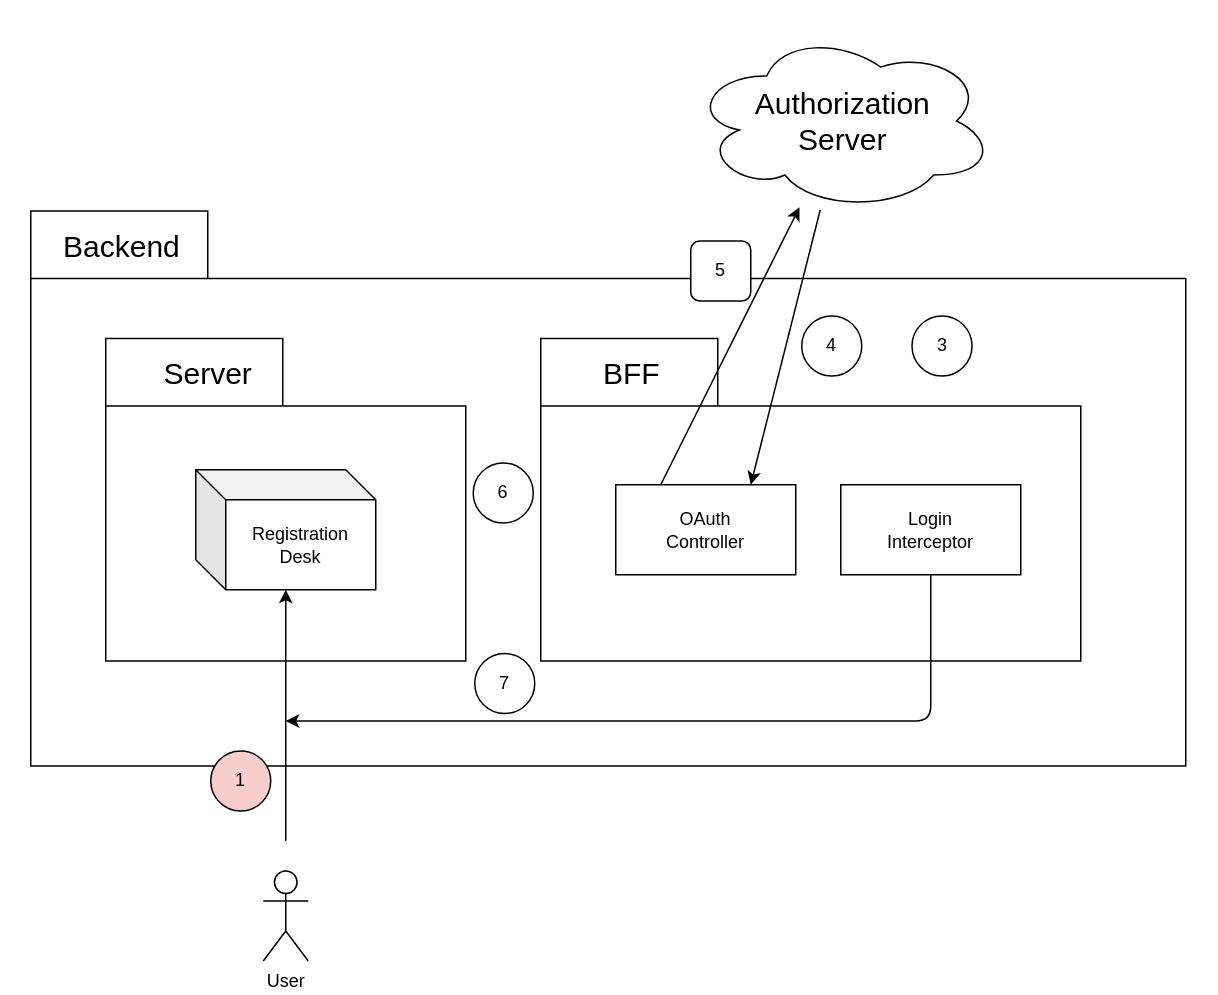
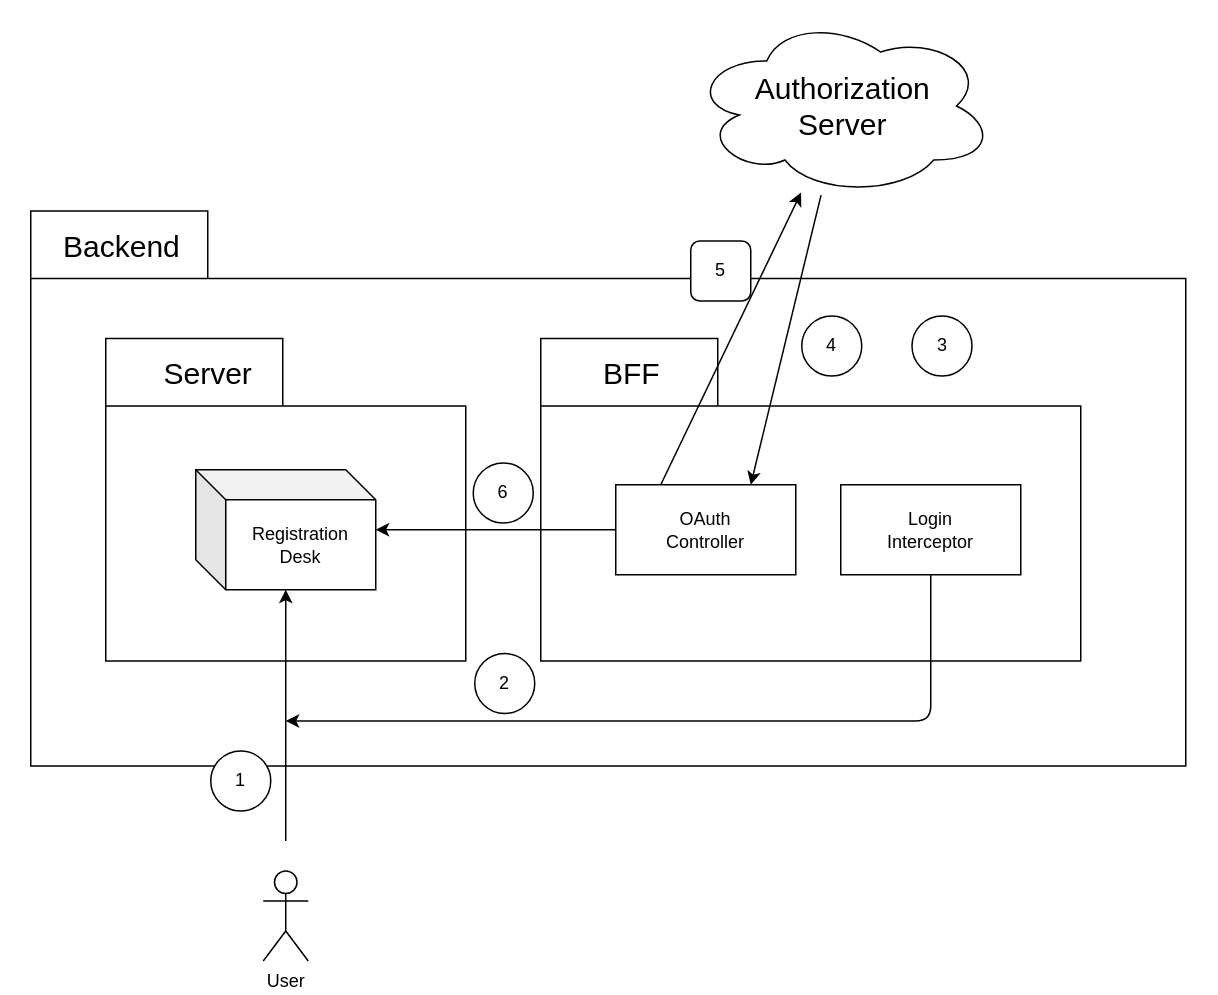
- <mxCell id="8" value="Authorization&lt;br style=&quot;font-size: 20px;&quot;&gt;Server" style="ellipse;shape=cloud;whiteSpace=wrap;html=1;fontSize=20;" parent="1" vertex="1"><mxGeometry x="460" y="20" width="202.5" height="120" as="geometry" /></mxCell>
+ <mxCell id="8" value="Authorization&lt;br style=&quot;font-size: 20px;&quot;&gt;Server" style="ellipse;shape=cloud;whiteSpace=wrap;html=1;fontSize=20;" parent="1" vertex="1"><mxGeometry x="460" y="10" width="202.5" height="120" as="geometry" /></mxCell>
+ <mxCell id="22" value="" style="endArrow=classic;html=1;" parent="1" source="13" target="9" edge="1"><mxGeometry width="50" height="50" relative="1" as="geometry"><mxPoint x="450" y="820" as="sourcePoint" /><mxPoint x="500" y="770" as="targetPoint" /></mxGeometry></mxCell>
- <mxCell id="18" value="7" style="ellipse;whiteSpace=wrap;html=1;aspect=fixed;" parent="1" vertex="1"><mxGeometry x="316" y="435" width="40" height="40" as="geometry" /></mxCell>
+ <mxCell id="18" value="2" style="ellipse;whiteSpace=wrap;html=1;aspect=fixed;" parent="1" vertex="1"><mxGeometry x="316" y="435" width="40" height="40" as="geometry" /></mxCell>
- <mxCell id="17" value="1" style="ellipse;whiteSpace=wrap;html=1;aspect=fixed;fillColor=#f8cecc;" parent="1" vertex="1"><mxGeometry x="140" y="500" width="40" height="40" as="geometry" /></mxCell>
+ <mxCell id="17" value="1" style="ellipse;whiteSpace=wrap;html=1;aspect=fixed;" parent="1" vertex="1"><mxGeometry x="140" y="500" width="40" height="40" as="geometry" /></mxCell>
